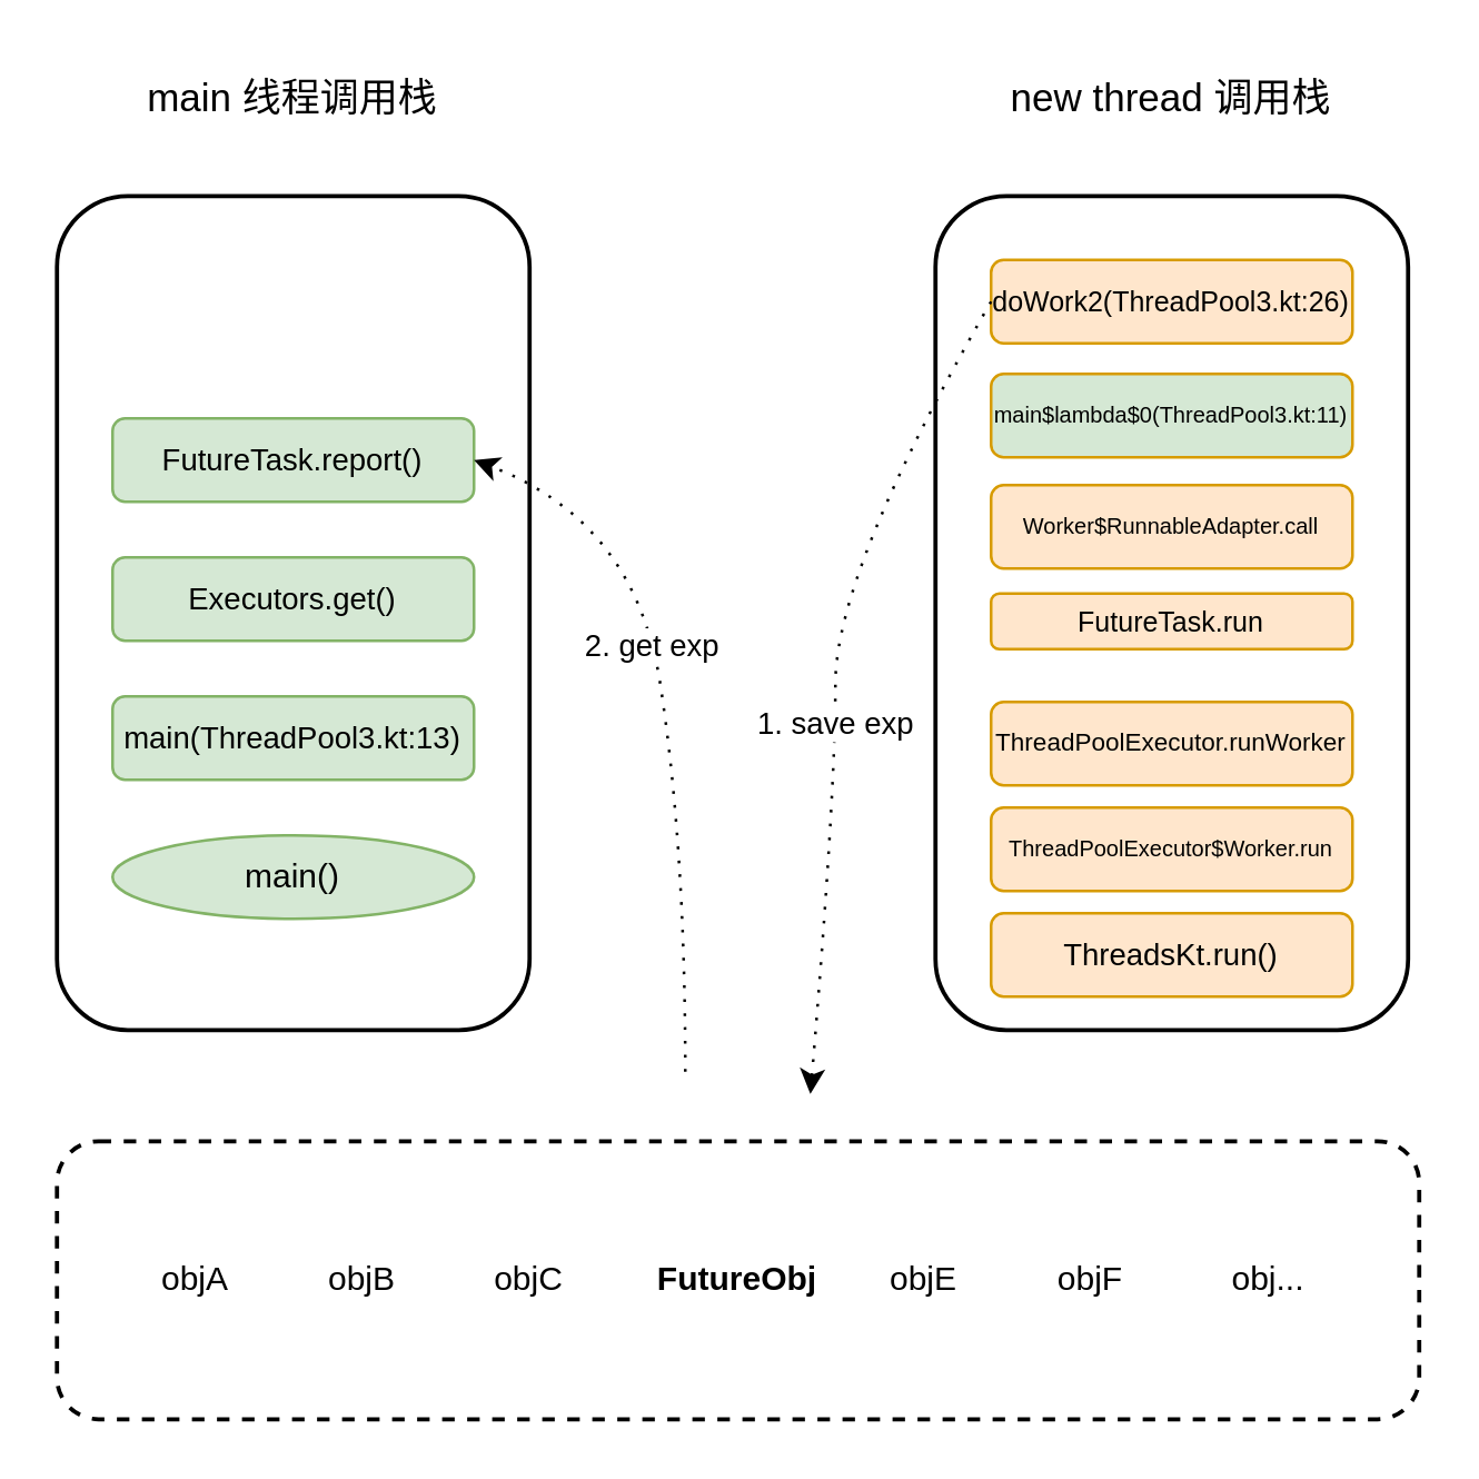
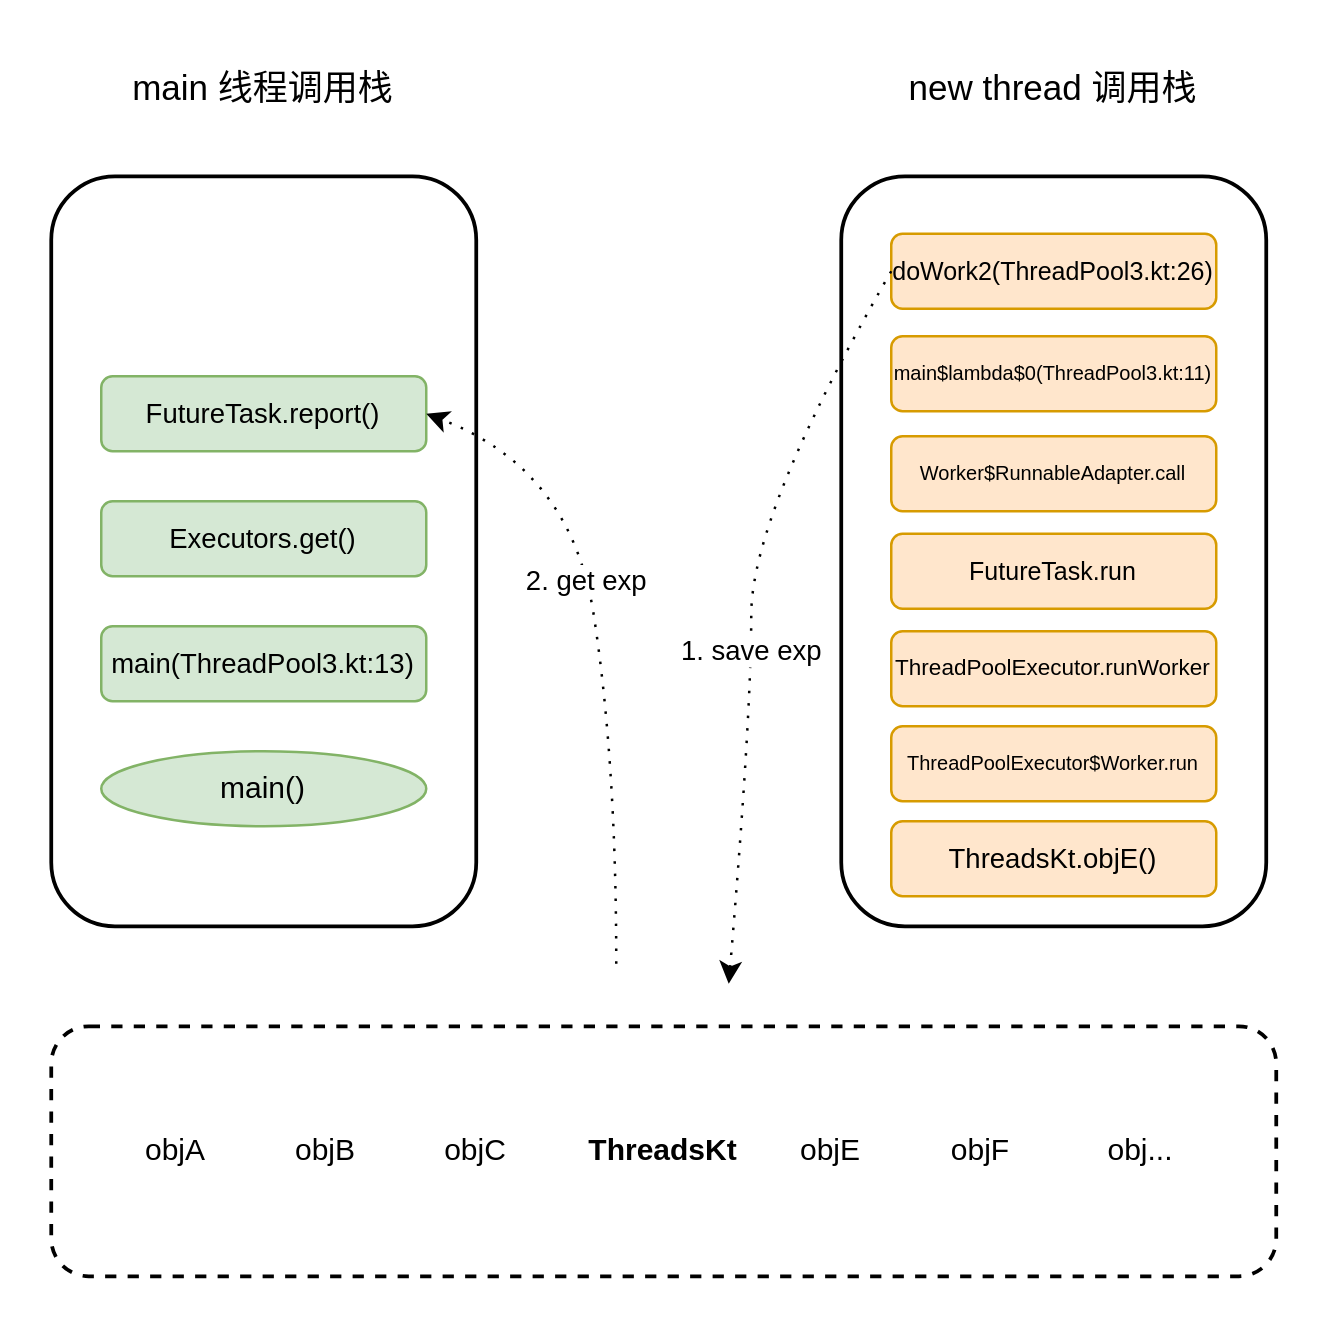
- <mxCell id="23" value="main$lambda$0(ThreadPool3.kt:11)" style="rounded=1;whiteSpace=wrap;html=1;fillColor=#d5e8d4;strokeColor=#d79b00;fontSize=8;" vertex="1" parent="1"><mxGeometry x="356" y="134" width="130" height="30" as="geometry" /></mxCell>
+ <mxCell id="23" value="main$lambda$0(ThreadPool3.kt:11)" style="rounded=1;whiteSpace=wrap;html=1;fillColor=#ffe6cc;strokeColor=#d79b00;fontSize=8;" vertex="1" parent="1"><mxGeometry x="356" y="134" width="130" height="30" as="geometry" /></mxCell>
- <mxCell id="12" value="FutureTask.run" style="rounded=1;whiteSpace=wrap;html=1;fillColor=#ffe6cc;strokeColor=#d79b00;fontSize=10;" parent="1" vertex="1"><mxGeometry x="356" y="213" width="130" height="20" as="geometry" /></mxCell>
+ <mxCell id="12" value="FutureTask.run" style="rounded=1;whiteSpace=wrap;html=1;fillColor=#ffe6cc;strokeColor=#d79b00;fontSize=10;" parent="1" vertex="1"><mxGeometry x="356" y="213" width="130" height="30" as="geometry" /></mxCell>
- <mxCell id="11" value="ThreadsKt.run()" style="rounded=1;whiteSpace=wrap;html=1;fillColor=#ffe6cc;strokeColor=#d79b00;fontSize=11;" parent="1" vertex="1"><mxGeometry x="356" y="328" width="130" height="30" as="geometry" /></mxCell>
+ <mxCell id="11" value="ThreadsKt.objE()" style="rounded=1;whiteSpace=wrap;html=1;fillColor=#ffe6cc;strokeColor=#d79b00;fontSize=11;" parent="1" vertex="1"><mxGeometry x="356" y="328" width="130" height="30" as="geometry" /></mxCell>
- <mxCell id="17" value="FutureObj" style="text;html=1;strokeColor=none;fillColor=none;align=center;verticalAlign=middle;whiteSpace=wrap;rounded=0;fontStyle=1" vertex="1" parent="1"><mxGeometry x="235" y="445" width="60" height="30" as="geometry" /></mxCell>
+ <mxCell id="17" value="ThreadsKt" style="text;html=1;strokeColor=none;fillColor=none;align=center;verticalAlign=middle;whiteSpace=wrap;rounded=0;fontStyle=1" vertex="1" parent="1"><mxGeometry x="235" y="445" width="60" height="30" as="geometry" /></mxCell>
